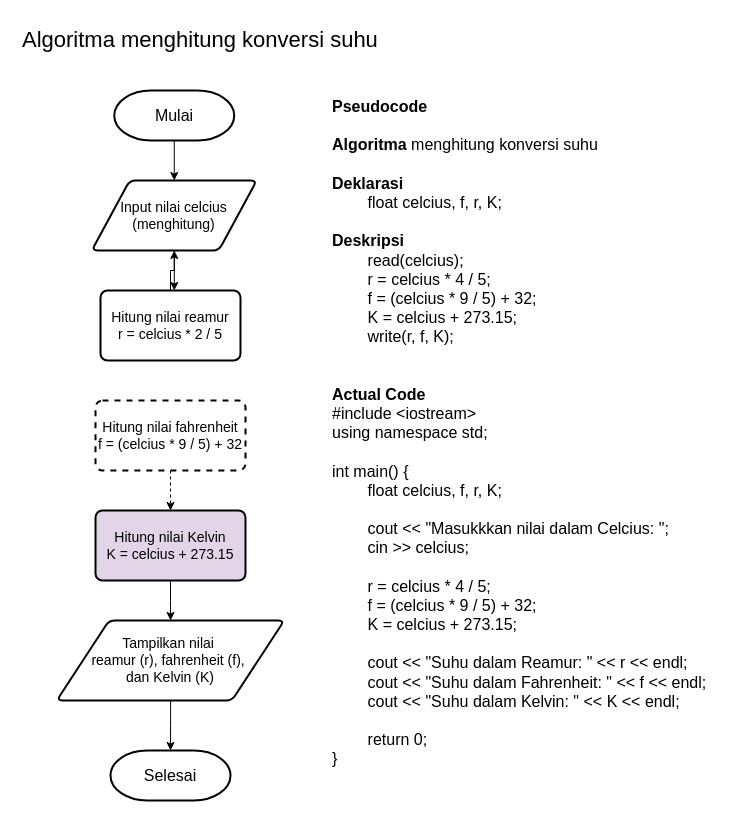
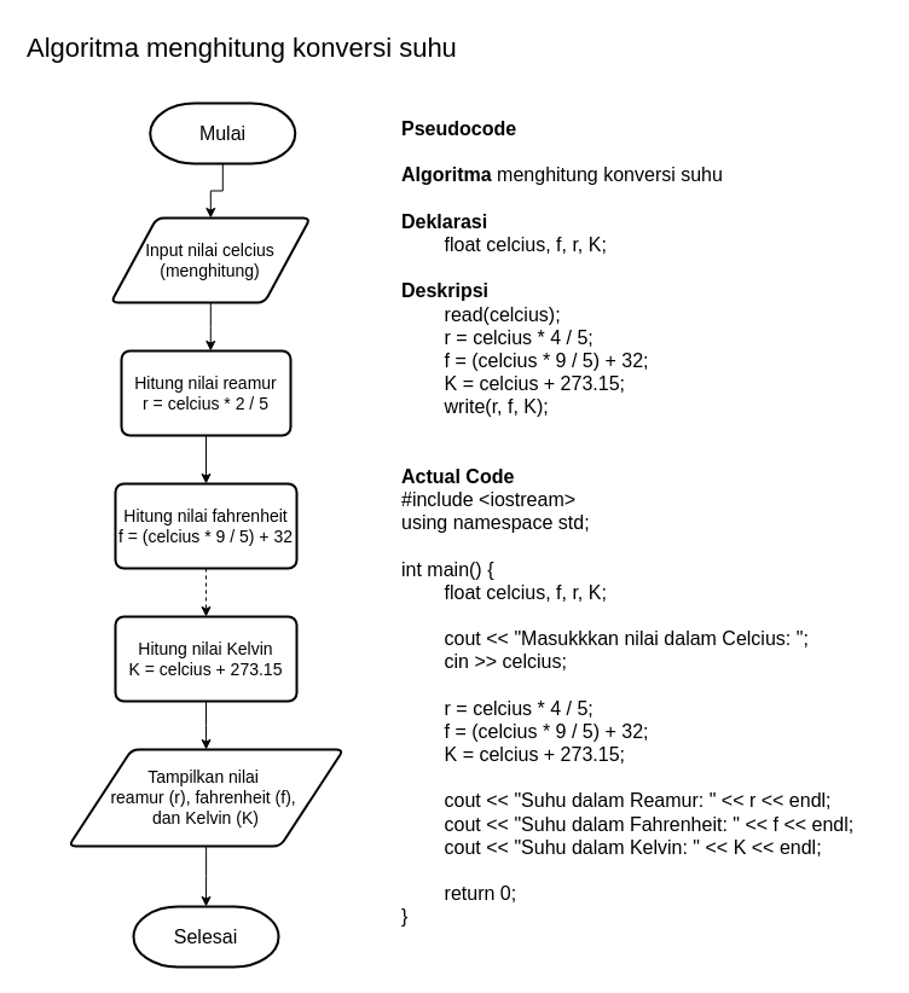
- <mxCell id="3" value="&lt;font style=&quot;font-size: 16px;&quot;&gt;Mulai&lt;/font&gt;" style="strokeWidth=2;html=1;shape=mxgraph.flowchart.terminator;whiteSpace=wrap;" parent="1" vertex="1"><mxGeometry x="113.75" y="90" width="120" height="50" as="geometry" /></mxCell>
+ <mxCell id="3" value="&lt;font style=&quot;font-size: 16px;&quot;&gt;Mulai&lt;/font&gt;" style="strokeWidth=2;html=1;shape=mxgraph.flowchart.terminator;whiteSpace=wrap;" parent="1" vertex="1"><mxGeometry x="123.75" y="85" width="120" height="50" as="geometry" /></mxCell>
- <mxCell id="10" value="" style="edgeStyle=orthogonalEdgeStyle;rounded=0;orthogonalLoop=1;jettySize=auto;html=1;" parent="1" source="11" target="5" edge="1"><mxGeometry relative="1" as="geometry" /></mxCell>
+ <mxCell id="10" value="" style="edgeStyle=orthogonalEdgeStyle;rounded=0;orthogonalLoop=1;jettySize=auto;html=1;" parent="1" source="11" target="13" edge="1"><mxGeometry relative="1" as="geometry" /></mxCell>
- <mxCell id="13" value="&lt;div style=&quot;font-size: 14px;&quot;&gt;&lt;div&gt;Hitung nilai fahrenheit&lt;/div&gt;&lt;div&gt;f = (celcius * 9 / 5) + 32&lt;/div&gt;&lt;/div&gt;" style="rounded=1;whiteSpace=wrap;html=1;absoluteArcSize=1;arcSize=14;strokeWidth=2;dashed=1;" parent="1" vertex="1"><mxGeometry x="95" y="400" width="150" height="70" as="geometry" /></mxCell>
+ <mxCell id="13" value="&lt;div style=&quot;font-size: 14px;&quot;&gt;&lt;div&gt;Hitung nilai fahrenheit&lt;/div&gt;&lt;div&gt;f = (celcius * 9 / 5) + 32&lt;/div&gt;&lt;/div&gt;" style="rounded=1;whiteSpace=wrap;html=1;absoluteArcSize=1;arcSize=14;strokeWidth=2;" parent="1" vertex="1"><mxGeometry x="95" y="400" width="150" height="70" as="geometry" /></mxCell>
- <mxCell id="15" value="&lt;div style=&quot;&quot;&gt;&lt;div style=&quot;&quot;&gt;&lt;span style=&quot;font-size: 14px;&quot;&gt;Hitung nilai Kelvin&lt;/span&gt;&lt;/div&gt;&lt;div style=&quot;&quot;&gt;&lt;span style=&quot;font-size: 14px;&quot;&gt;K = celcius + 273.15&lt;/span&gt;&lt;/div&gt;&lt;/div&gt;" style="rounded=1;whiteSpace=wrap;html=1;absoluteArcSize=1;arcSize=14;strokeWidth=2;fillColor=#e1d5e7;" parent="1" vertex="1"><mxGeometry x="95" y="510" width="150" height="70" as="geometry" /></mxCell>
+ <mxCell id="15" value="&lt;div style=&quot;&quot;&gt;&lt;div style=&quot;&quot;&gt;&lt;span style=&quot;font-size: 14px;&quot;&gt;Hitung nilai Kelvin&lt;/span&gt;&lt;/div&gt;&lt;div style=&quot;&quot;&gt;&lt;span style=&quot;font-size: 14px;&quot;&gt;K = celcius + 273.15&lt;/span&gt;&lt;/div&gt;&lt;/div&gt;" style="rounded=1;whiteSpace=wrap;html=1;absoluteArcSize=1;arcSize=14;strokeWidth=2;" parent="1" vertex="1"><mxGeometry x="95" y="510" width="150" height="70" as="geometry" /></mxCell>
